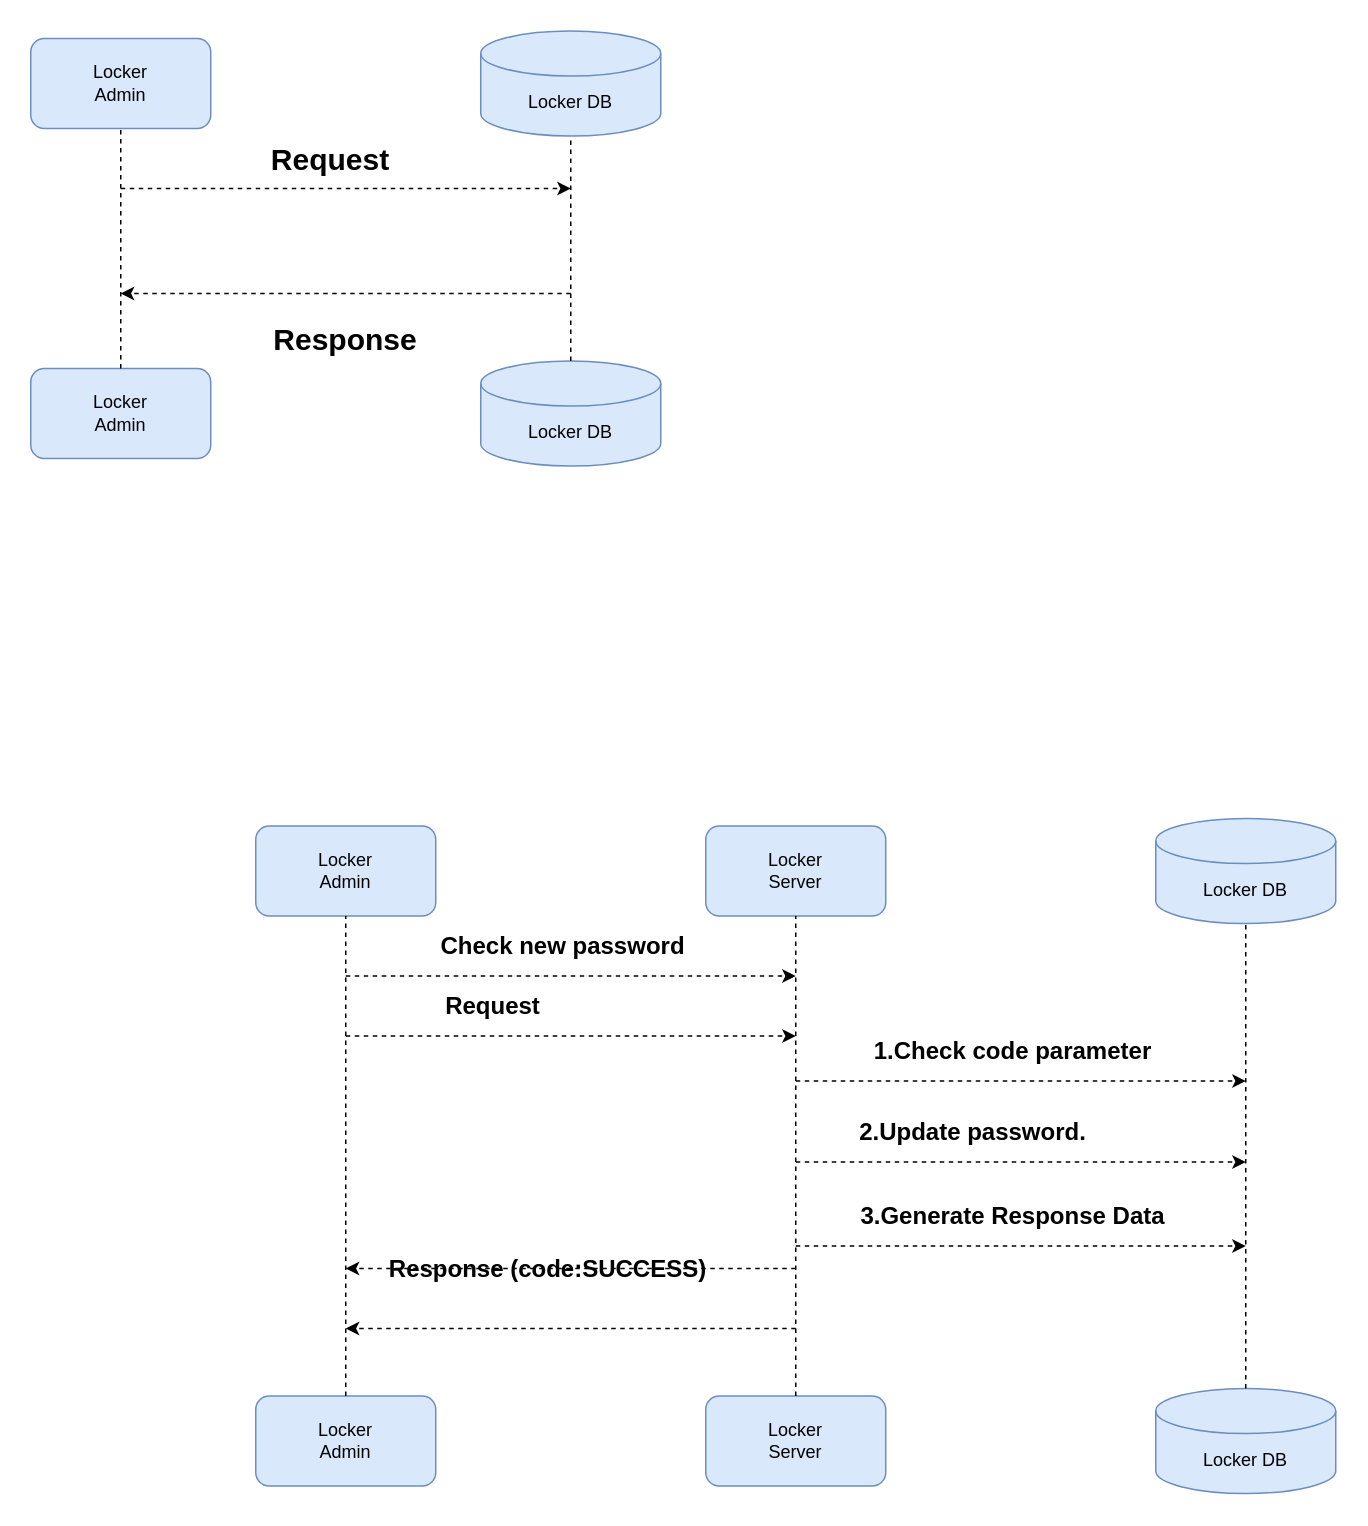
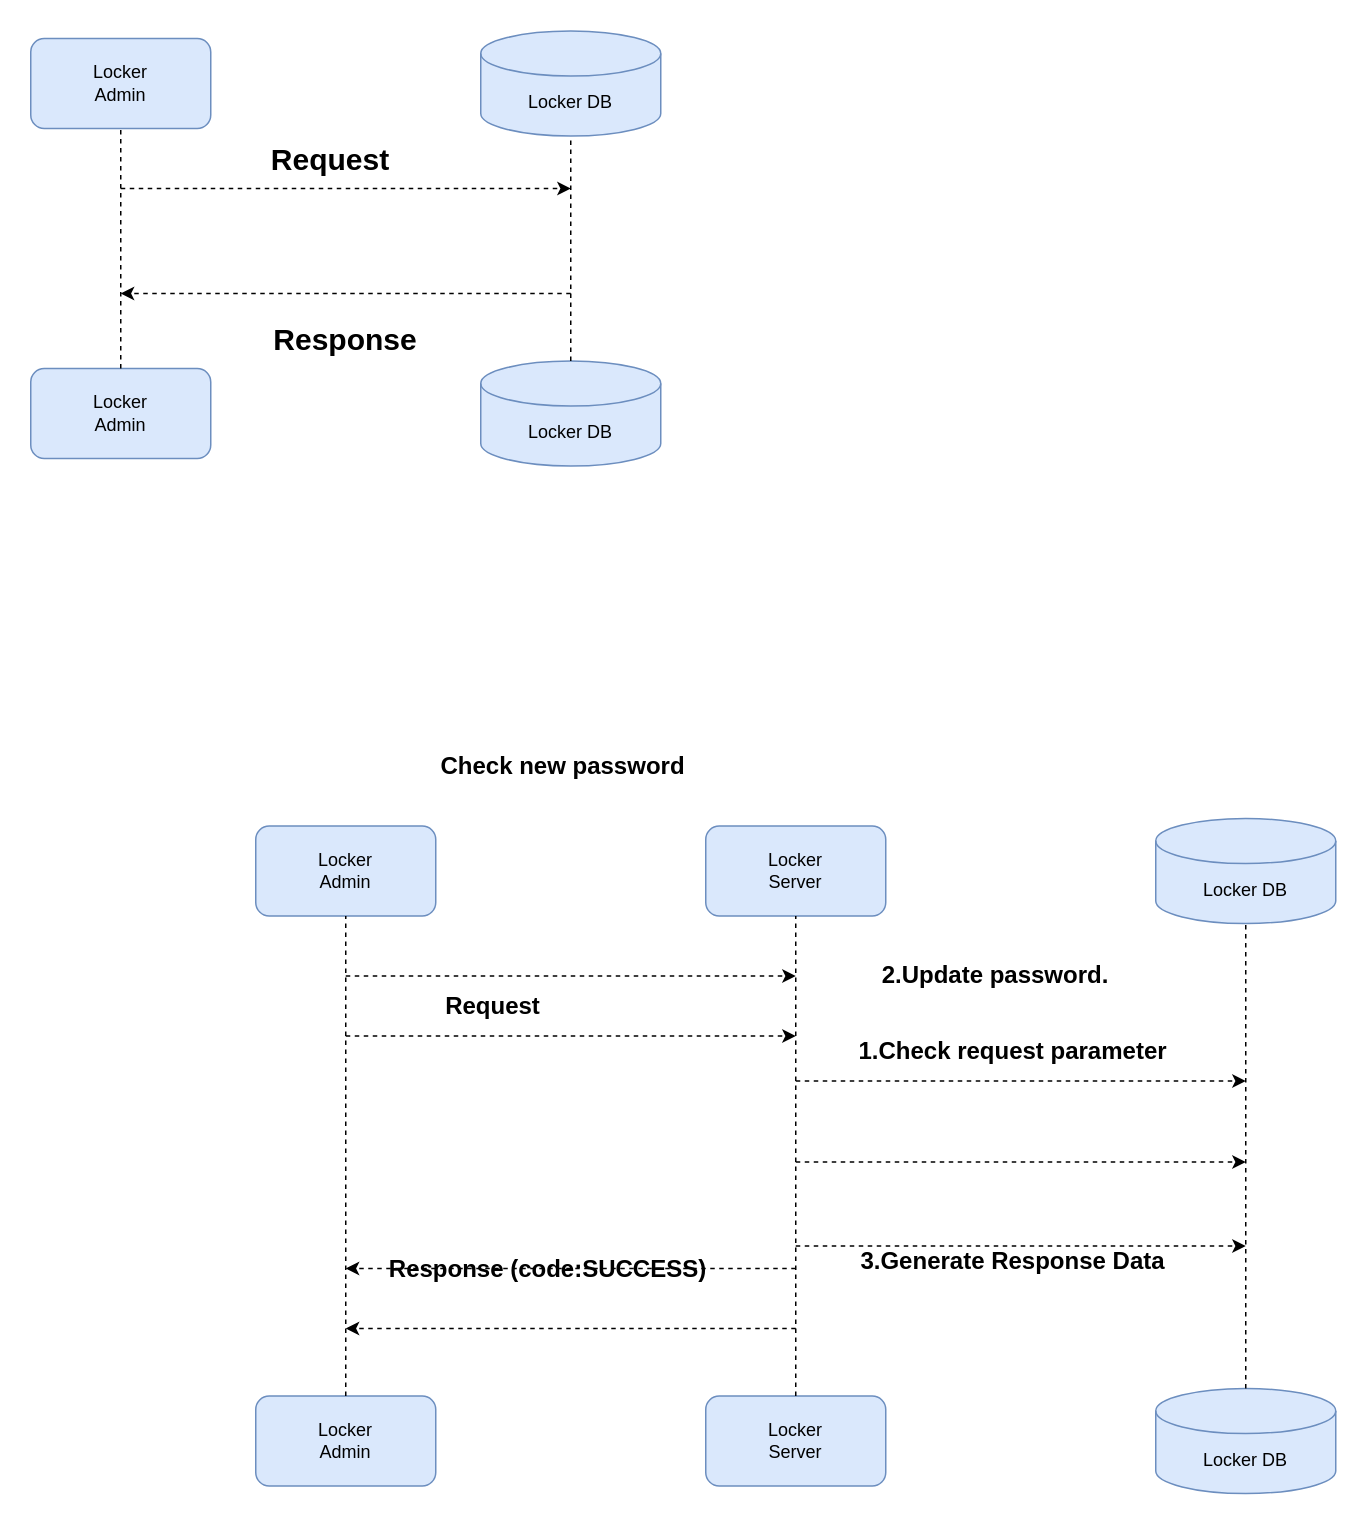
- <mxCell id="27" value="Check new password" style="text;html=1;align=center;verticalAlign=middle;whiteSpace=wrap;rounded=0;fontSize=16;fontStyle=1" vertex="1" parent="1"><mxGeometry x="250" y="615" width="250" height="30" as="geometry" /></mxCell>
+ <mxCell id="27" value="Check new password" style="text;html=1;align=center;verticalAlign=middle;whiteSpace=wrap;rounded=0;fontSize=16;fontStyle=1" vertex="1" parent="1"><mxGeometry x="250" y="495" width="250" height="30" as="geometry" /></mxCell>
- <mxCell id="29" value="1.Check code parameter" style="text;html=1;align=center;verticalAlign=middle;whiteSpace=wrap;rounded=0;fontSize=16;fontStyle=1" vertex="1" parent="1"><mxGeometry x="550" y="685" width="250" height="30" as="geometry" /></mxCell>
+ <mxCell id="29" value="1.Check request parameter" style="text;html=1;align=center;verticalAlign=middle;whiteSpace=wrap;rounded=0;fontSize=16;fontStyle=1" vertex="1" parent="1"><mxGeometry x="550" y="685" width="250" height="30" as="geometry" /></mxCell>
- <mxCell id="31" value="2.Update password.&amp;nbsp; &amp;nbsp; &amp;nbsp; &amp;nbsp; &amp;nbsp; &amp;nbsp;&amp;nbsp;" style="text;html=1;align=center;verticalAlign=middle;whiteSpace=wrap;rounded=0;fontSize=16;fontStyle=1" vertex="1" parent="1"><mxGeometry x="550" y="739" width="250" height="30" as="geometry" /></mxCell>
+ <mxCell id="31" value="2.Update password.&amp;nbsp; &amp;nbsp; &amp;nbsp; &amp;nbsp; &amp;nbsp; &amp;nbsp;&amp;nbsp;" style="text;html=1;align=center;verticalAlign=middle;whiteSpace=wrap;rounded=0;fontSize=16;fontStyle=1" vertex="1" parent="1"><mxGeometry x="565" y="634" width="250" height="30" as="geometry" /></mxCell>
- <mxCell id="33" value="3.Generate Response Data" style="text;html=1;align=center;verticalAlign=middle;whiteSpace=wrap;rounded=0;fontSize=16;fontStyle=1" vertex="1" parent="1"><mxGeometry x="550" y="795" width="250" height="30" as="geometry" /></mxCell>
+ <mxCell id="33" value="3.Generate Response Data" style="text;html=1;align=center;verticalAlign=middle;whiteSpace=wrap;rounded=0;fontSize=16;fontStyle=1" vertex="1" parent="1"><mxGeometry x="550" y="825" width="250" height="30" as="geometry" /></mxCell>
